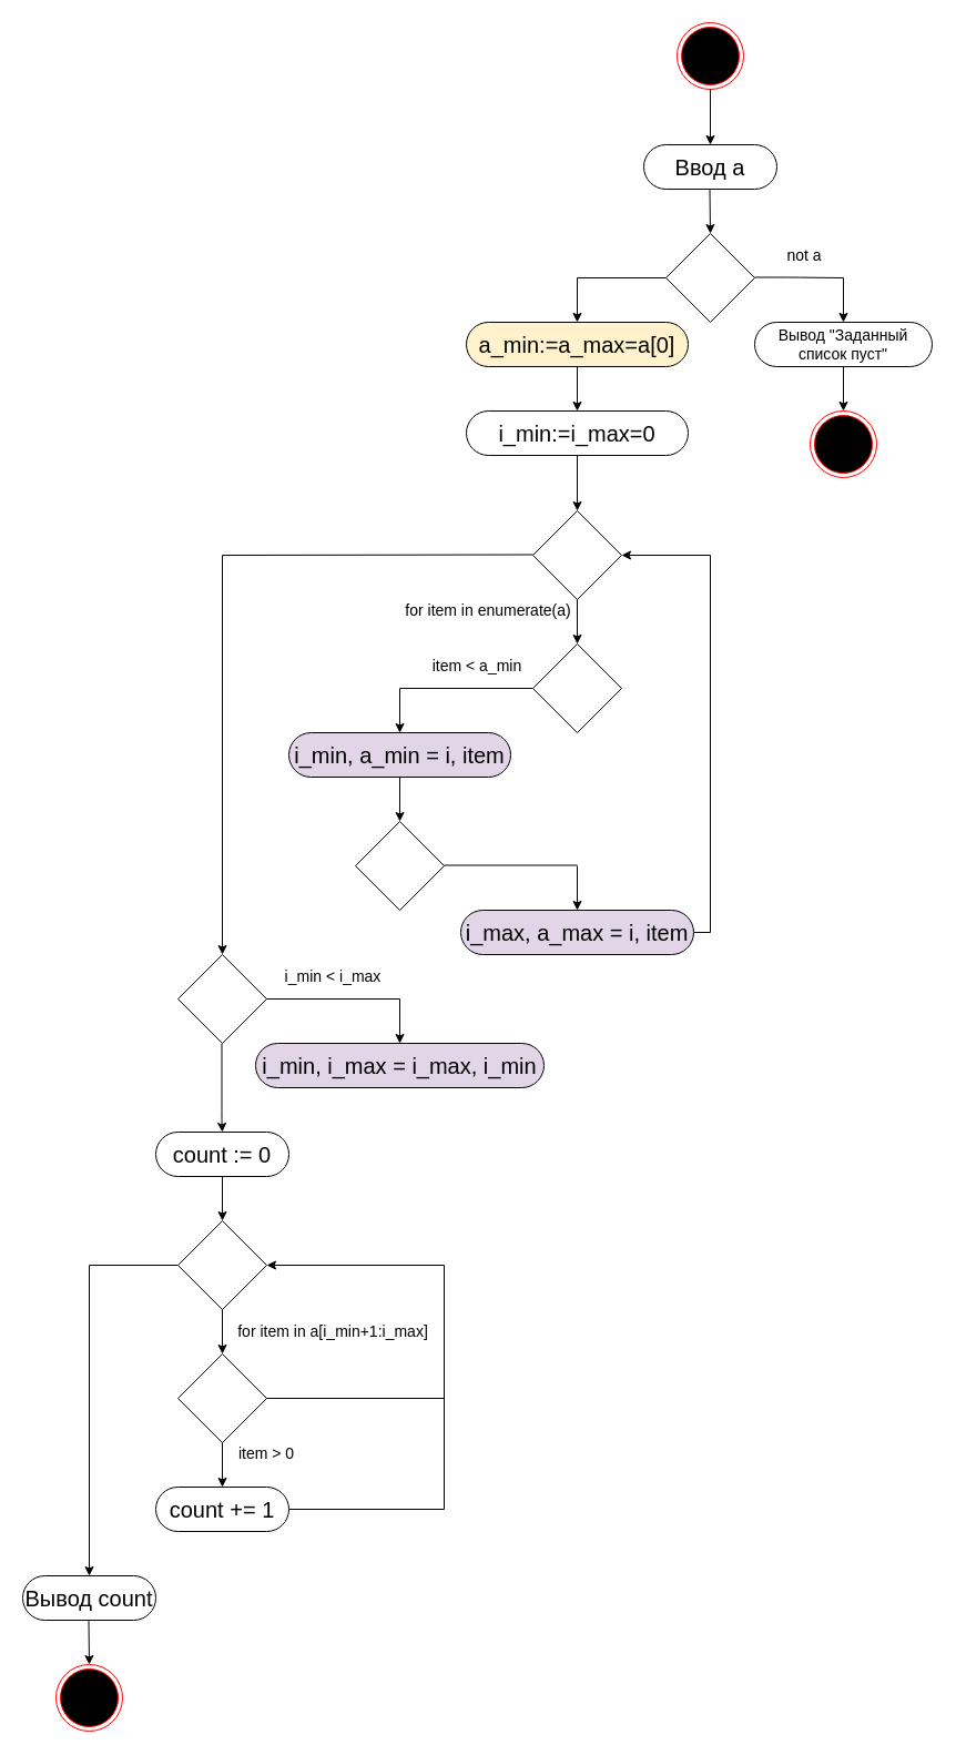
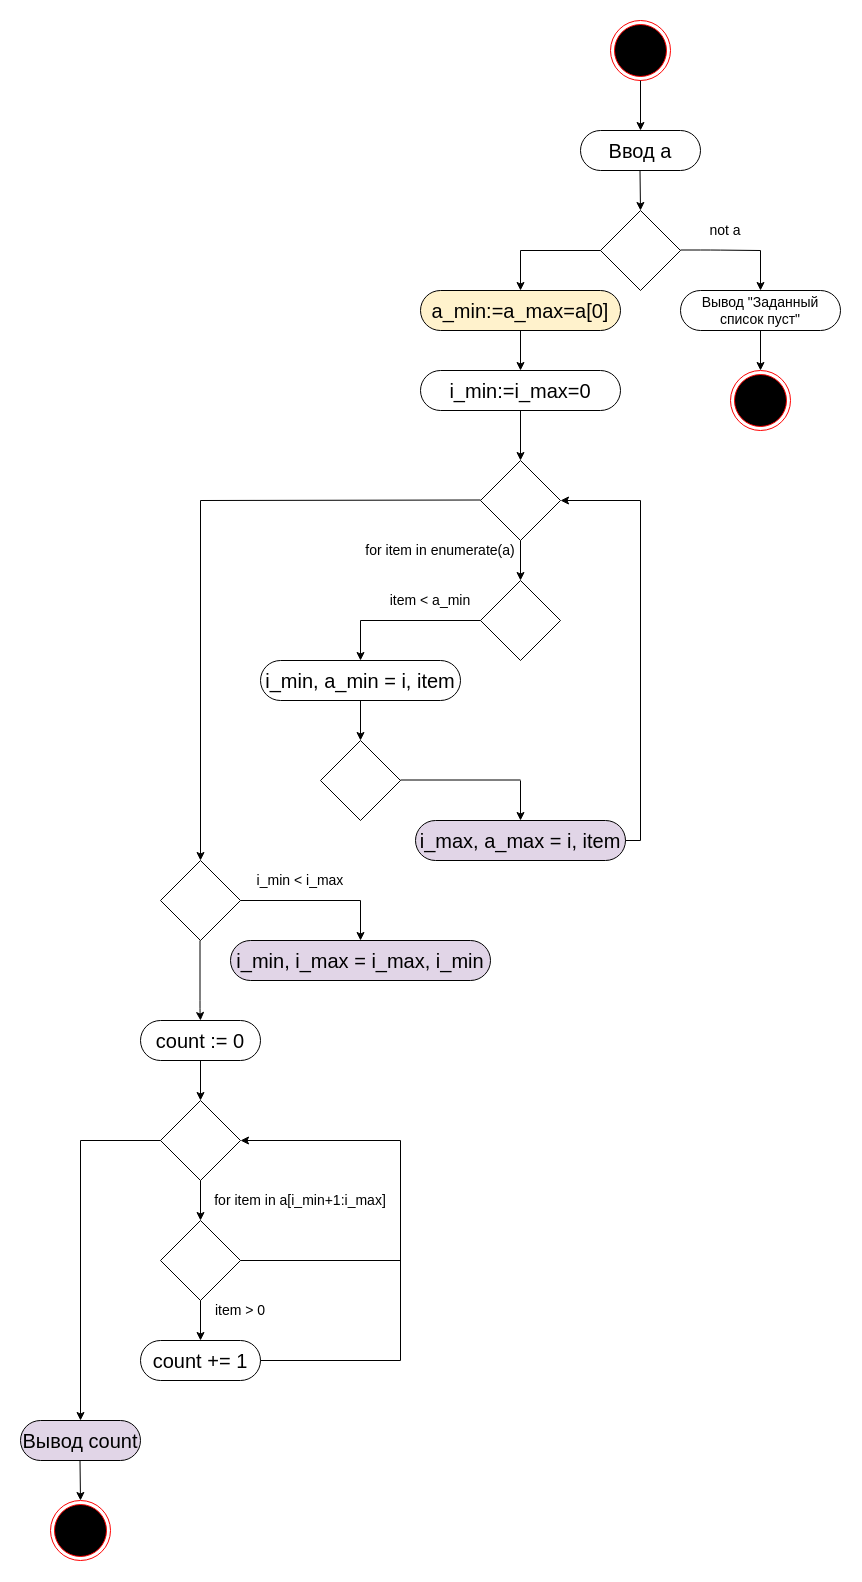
- <mxCell id="26" value="i_min, a_min = i, item" style="rounded=1;whiteSpace=wrap;html=1;arcSize=50;fontSize=20;fillColor=#e1d5e7;" vertex="1" parent="1"><mxGeometry x="260" y="660" width="200" height="40" as="geometry" /></mxCell>
+ <mxCell id="26" value="i_min, a_min = i, item" style="rounded=1;whiteSpace=wrap;html=1;arcSize=50;fontSize=20;" vertex="1" parent="1"><mxGeometry x="260" y="660" width="200" height="40" as="geometry" /></mxCell>
- <mxCell id="59" value="Вывод count" style="rounded=1;whiteSpace=wrap;html=1;arcSize=50;fontSize=20;" vertex="1" parent="1"><mxGeometry x="20" y="1420" width="120" height="40" as="geometry" /></mxCell>
+ <mxCell id="59" value="Вывод count" style="rounded=1;whiteSpace=wrap;html=1;arcSize=50;fontSize=20;fillColor=#e1d5e7;" vertex="1" parent="1"><mxGeometry x="20" y="1420" width="120" height="40" as="geometry" /></mxCell>
